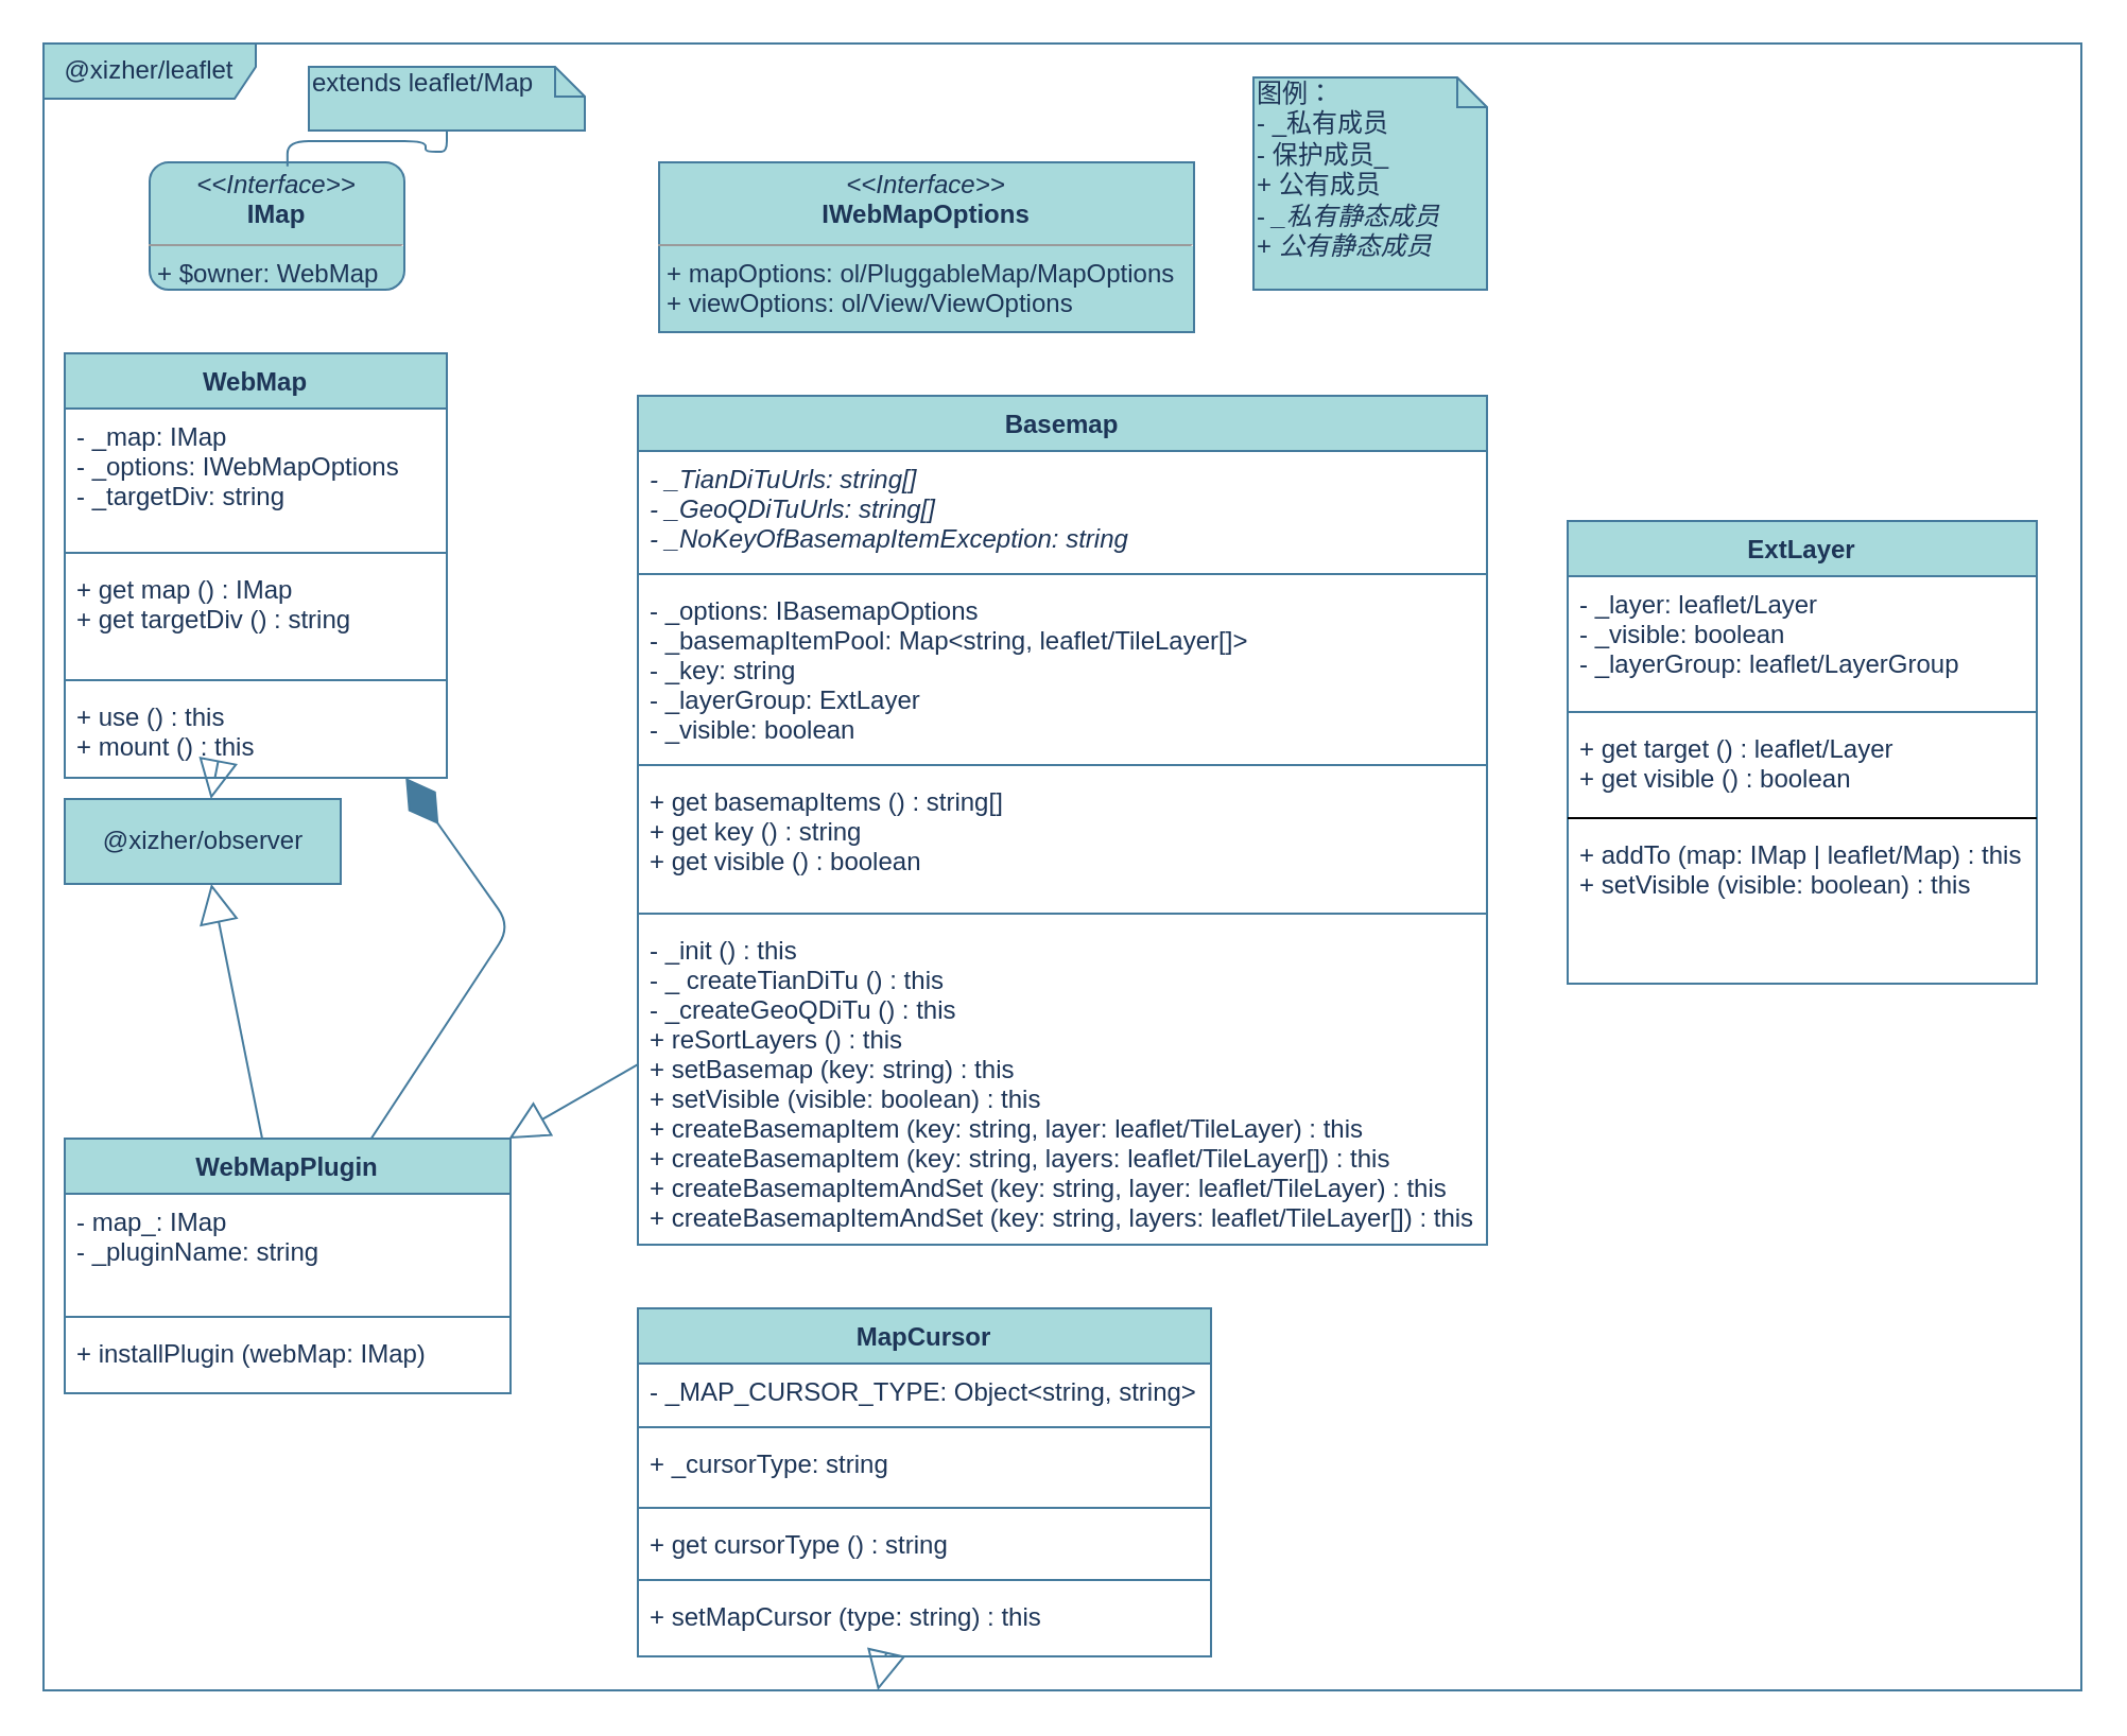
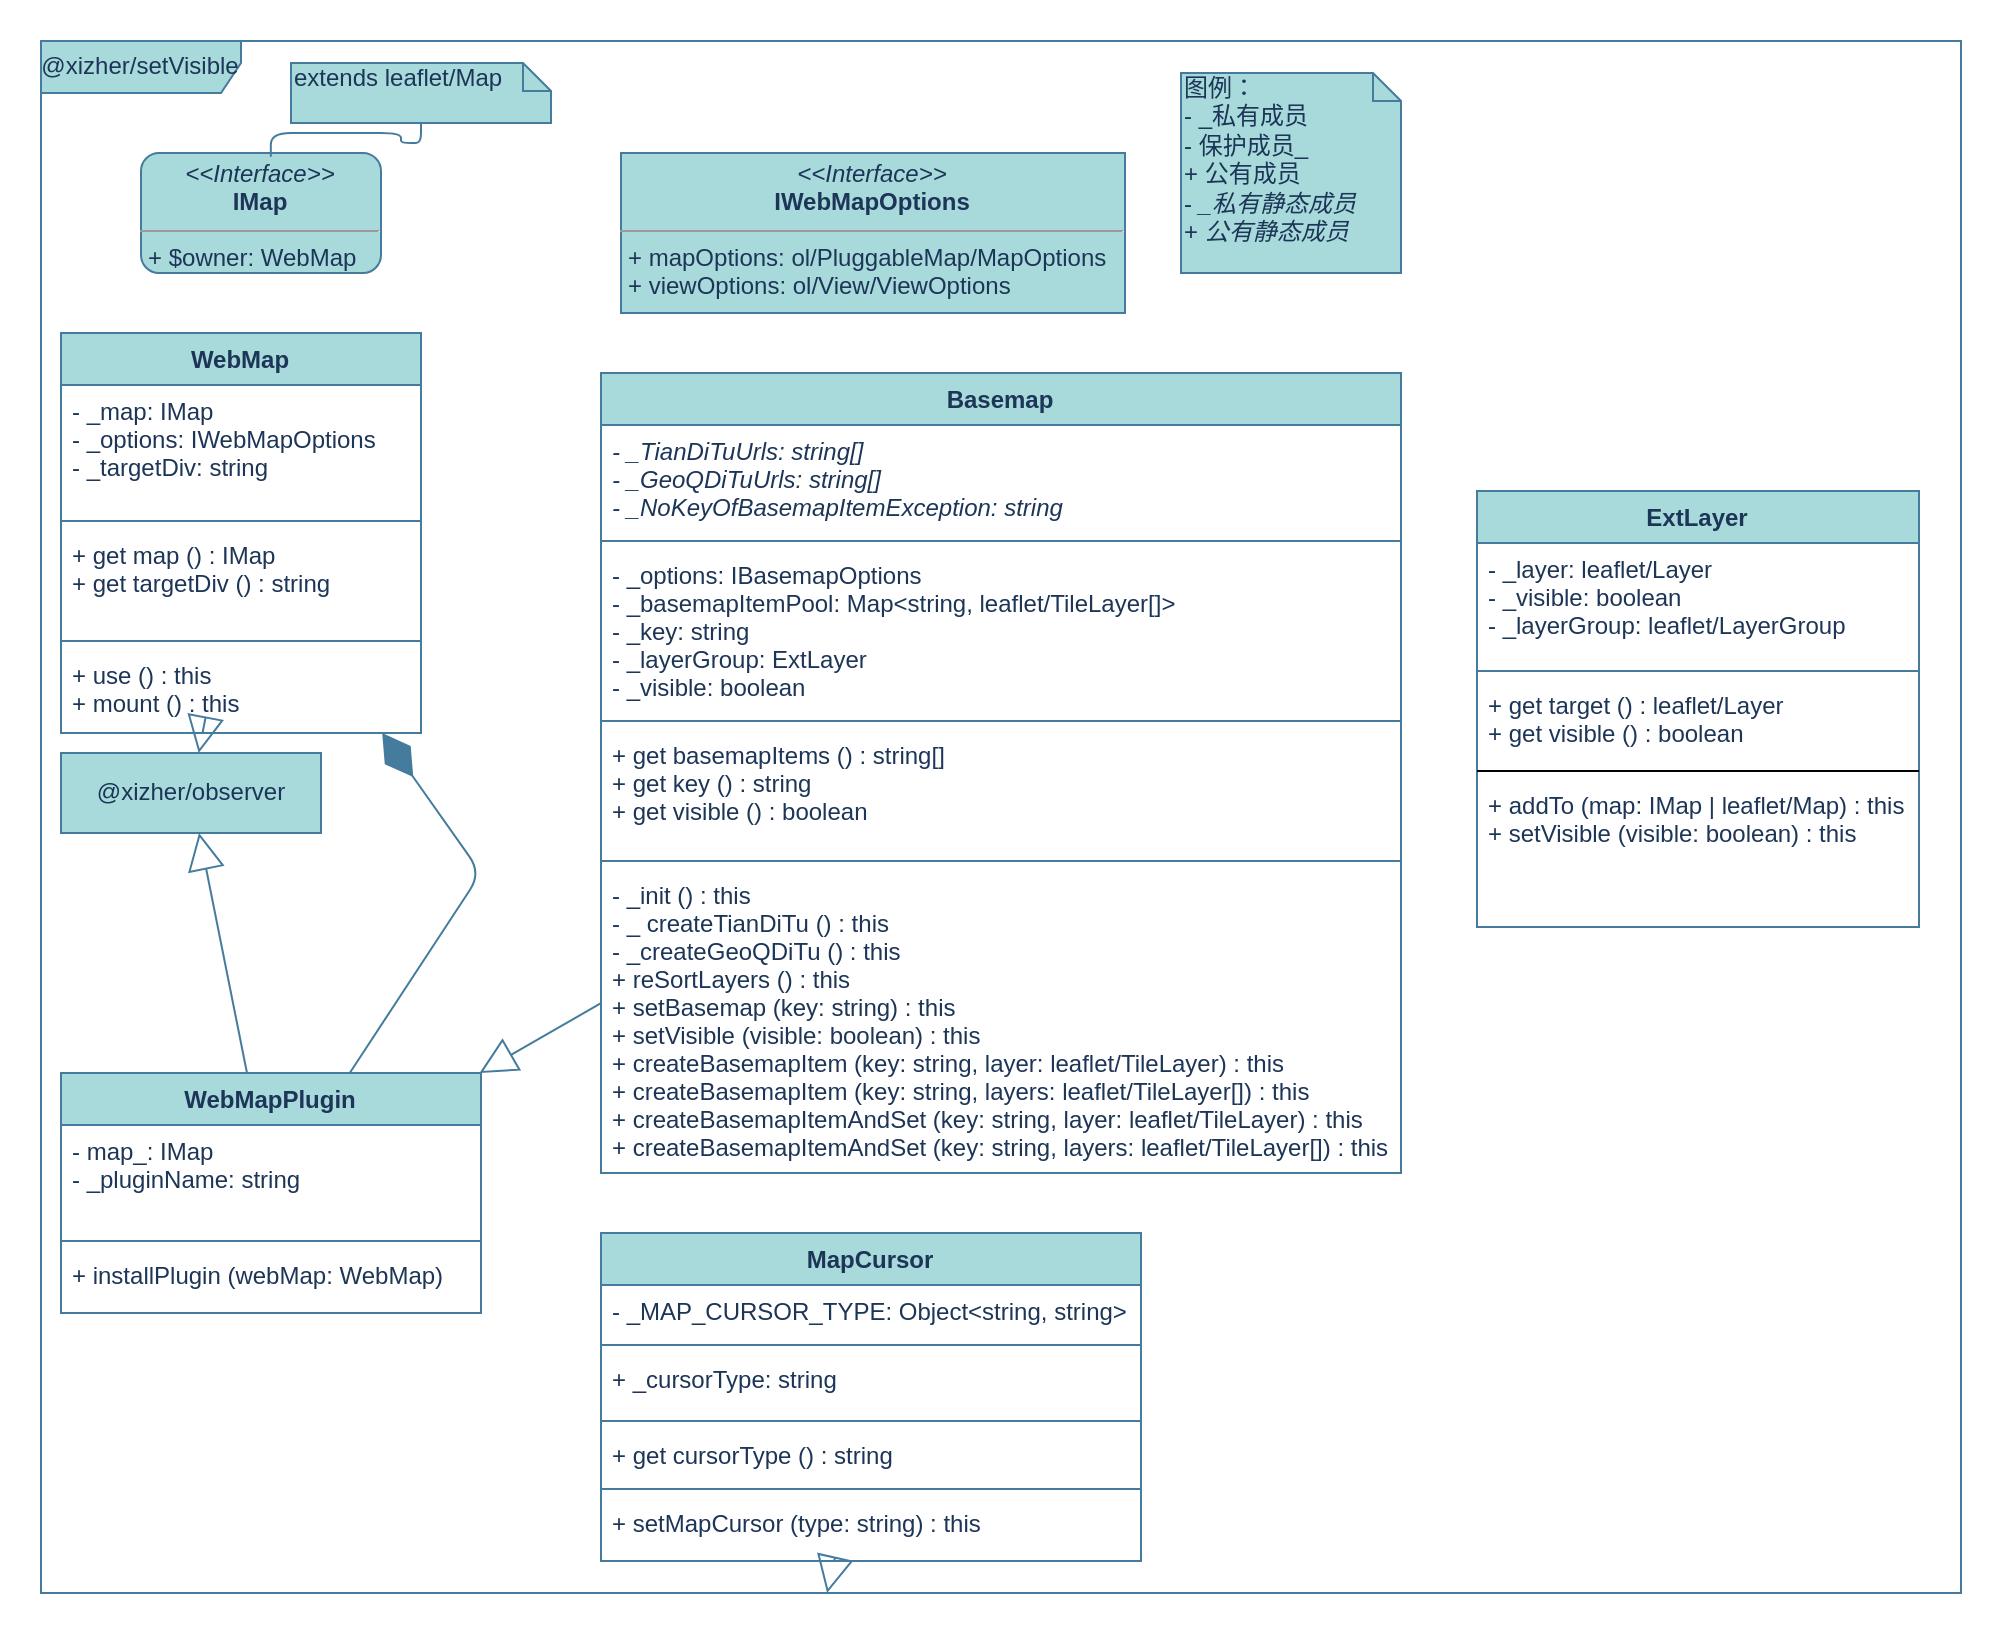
- <mxCell id="3" value="@xizher/leaflet" style="shape=umlFrame;whiteSpace=wrap;html=1;width=100;height=26;fillColor=#A8DADC;strokeColor=#457B9D;fontColor=#1D3557;" parent="1" vertex="1"><mxGeometry x="20" y="20" width="960" height="776" as="geometry" /></mxCell>
+ <mxCell id="3" value="@xizher/setVisible" style="shape=umlFrame;whiteSpace=wrap;html=1;width=100;height=26;fillColor=#A8DADC;strokeColor=#457B9D;fontColor=#1D3557;" parent="1" vertex="1"><mxGeometry x="20" y="20" width="960" height="776" as="geometry" /></mxCell>
- <mxCell id="18" value="+ installPlugin (webMap: IMap)" style="text;strokeColor=none;fillColor=none;align=left;verticalAlign=top;spacingLeft=4;spacingRight=4;overflow=hidden;rotatable=0;points=[[0,0.5],[1,0.5]];portConstraint=eastwest;fontColor=#1D3557;" parent="15" vertex="1"><mxGeometry y="88" width="210" height="32" as="geometry" /></mxCell>
+ <mxCell id="18" value="+ installPlugin (webMap: WebMap)" style="text;strokeColor=none;fillColor=none;align=left;verticalAlign=top;spacingLeft=4;spacingRight=4;overflow=hidden;rotatable=0;points=[[0,0.5],[1,0.5]];portConstraint=eastwest;fontColor=#1D3557;" parent="15" vertex="1"><mxGeometry y="88" width="210" height="32" as="geometry" /></mxCell>
